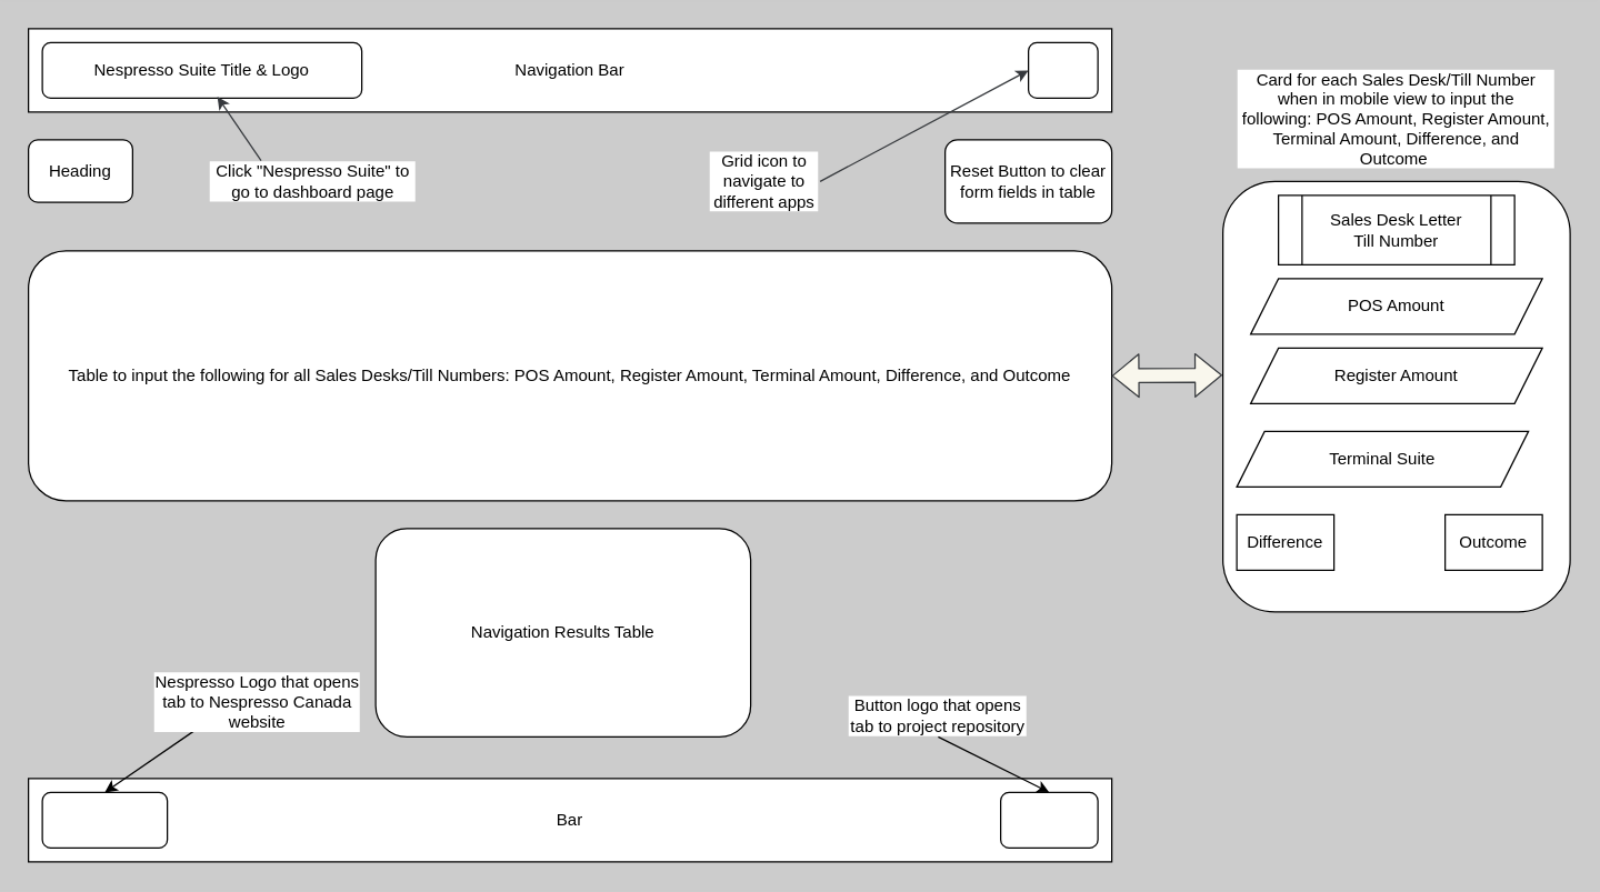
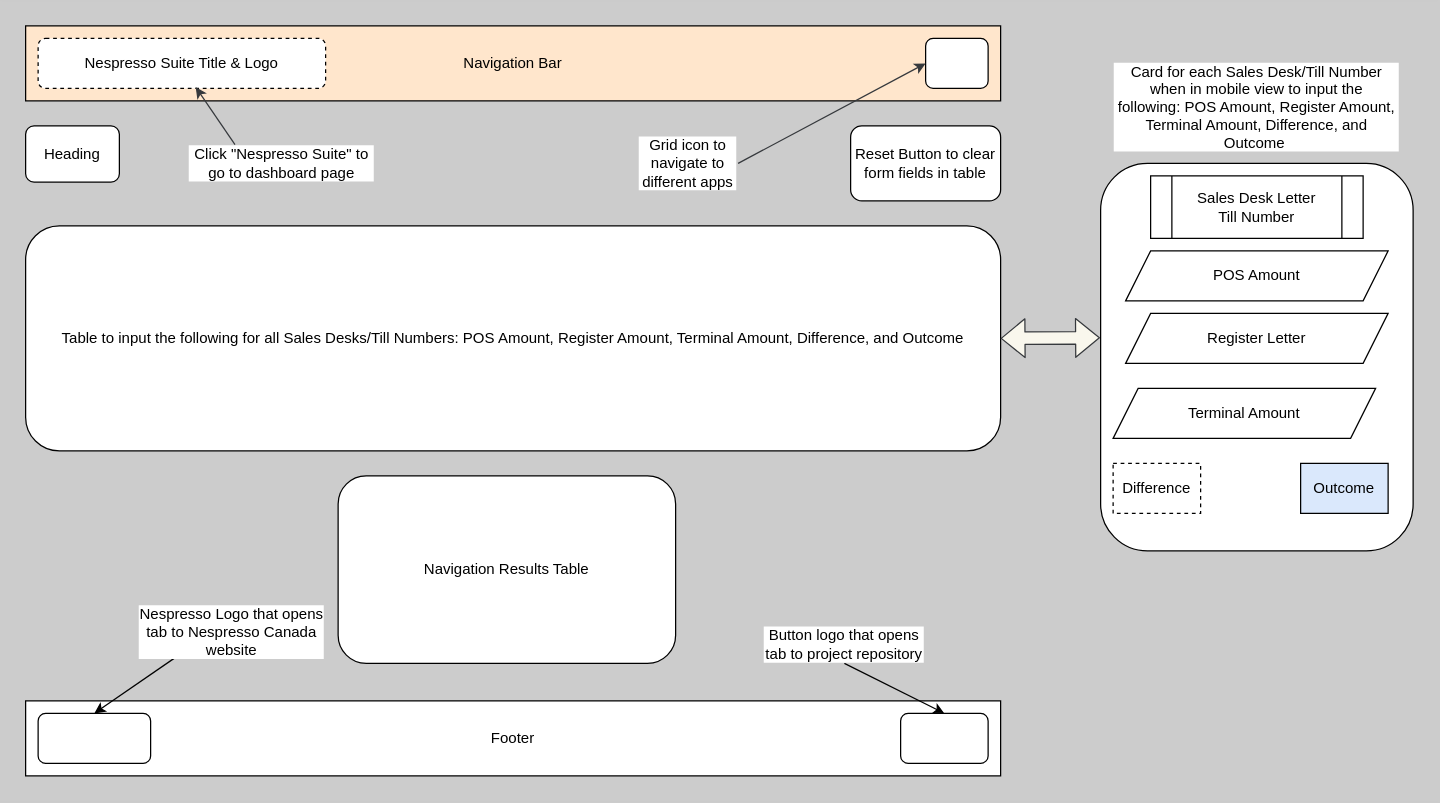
- <mxCell id="9" value="Nespresso Suite Title &amp;amp; Logo" style="rounded=1;whiteSpace=wrap;html=1;" parent="1" vertex="1"><mxGeometry x="30" y="30" width="230" height="40" as="geometry" /></mxCell>
+ <mxCell id="9" value="Nespresso Suite Title &amp;amp; Logo" style="rounded=1;whiteSpace=wrap;html=1;dashed=1;" parent="1" vertex="1"><mxGeometry x="30" y="30" width="230" height="40" as="geometry" /></mxCell>
- <mxCell id="2" value="Navigation Bar" style="rounded=0;whiteSpace=wrap;html=1;" parent="1" vertex="1"><mxGeometry x="20" y="20" width="780" height="60" as="geometry" /></mxCell>
+ <mxCell id="2" value="Navigation Bar" style="rounded=0;whiteSpace=wrap;html=1;fillColor=#ffe6cc;" parent="1" vertex="1"><mxGeometry x="20" y="20" width="780" height="60" as="geometry" /></mxCell>
- <mxCell id="16" value="Register Amount" style="shape=parallelogram;perimeter=parallelogramPerimeter;whiteSpace=wrap;html=1;fixedSize=1;strokeColor=default;align=center;verticalAlign=middle;fontFamily=Helvetica;fontSize=12;fontColor=default;fillColor=default;" parent="1" vertex="1"><mxGeometry x="900" y="250" width="210" height="40" as="geometry" /></mxCell>
+ <mxCell id="16" value="Register Letter" style="shape=parallelogram;perimeter=parallelogramPerimeter;whiteSpace=wrap;html=1;fixedSize=1;strokeColor=default;align=center;verticalAlign=middle;fontFamily=Helvetica;fontSize=12;fontColor=default;fillColor=default;" parent="1" vertex="1"><mxGeometry x="900" y="250" width="210" height="40" as="geometry" /></mxCell>
- <mxCell id="17" value="Terminal Suite" style="shape=parallelogram;perimeter=parallelogramPerimeter;whiteSpace=wrap;html=1;fixedSize=1;strokeColor=default;align=center;verticalAlign=middle;fontFamily=Helvetica;fontSize=12;fontColor=default;fillColor=default;" parent="1" vertex="1"><mxGeometry x="890" y="310" width="210" height="40" as="geometry" /></mxCell>
+ <mxCell id="17" value="Terminal Amount" style="shape=parallelogram;perimeter=parallelogramPerimeter;whiteSpace=wrap;html=1;fixedSize=1;strokeColor=default;align=center;verticalAlign=middle;fontFamily=Helvetica;fontSize=12;fontColor=default;fillColor=default;" parent="1" vertex="1"><mxGeometry x="890" y="310" width="210" height="40" as="geometry" /></mxCell>
- <mxCell id="19" value="Difference" style="rounded=0;whiteSpace=wrap;html=1;" parent="1" vertex="1"><mxGeometry x="890" y="370" width="70" height="40" as="geometry" /></mxCell>
+ <mxCell id="19" value="Difference" style="rounded=0;whiteSpace=wrap;html=1;dashed=1;" parent="1" vertex="1"><mxGeometry x="890" y="370" width="70" height="40" as="geometry" /></mxCell>
- <mxCell id="20" value="Outcome" style="rounded=0;whiteSpace=wrap;html=1;" parent="1" vertex="1"><mxGeometry x="1040" y="370" width="70" height="40" as="geometry" /></mxCell>
+ <mxCell id="20" value="Outcome" style="rounded=0;whiteSpace=wrap;html=1;fillColor=#dae8fc;" parent="1" vertex="1"><mxGeometry x="1040" y="370" width="70" height="40" as="geometry" /></mxCell>
- <mxCell id="3" value="Bar" style="rounded=0;whiteSpace=wrap;html=1;" parent="1" vertex="1"><mxGeometry x="20" y="560" width="780" height="60" as="geometry" /></mxCell>
+ <mxCell id="3" value="Footer" style="rounded=0;whiteSpace=wrap;html=1;" parent="1" vertex="1"><mxGeometry x="20" y="560" width="780" height="60" as="geometry" /></mxCell>
